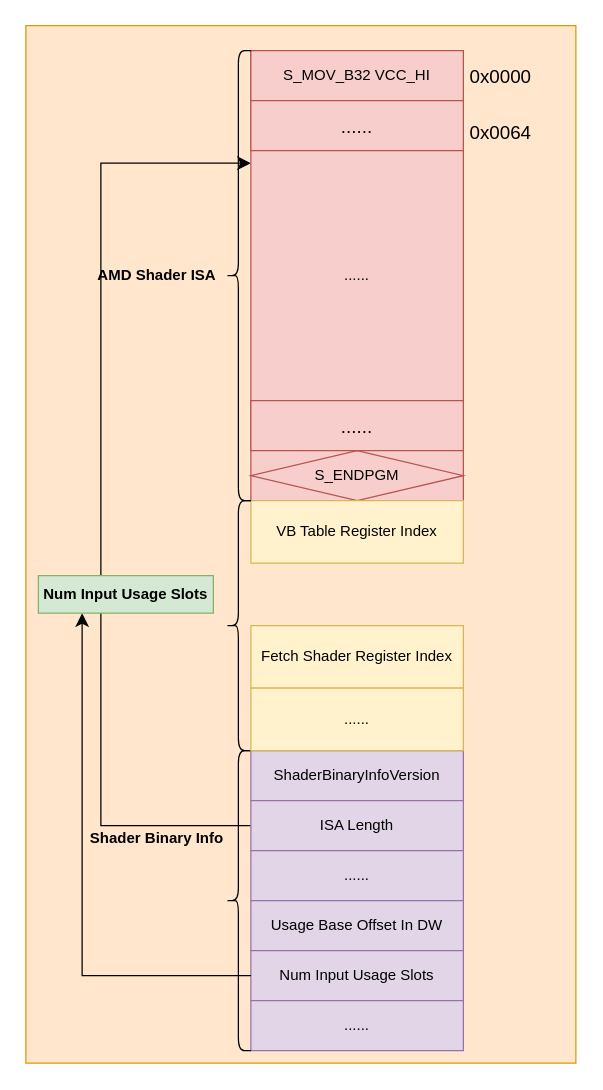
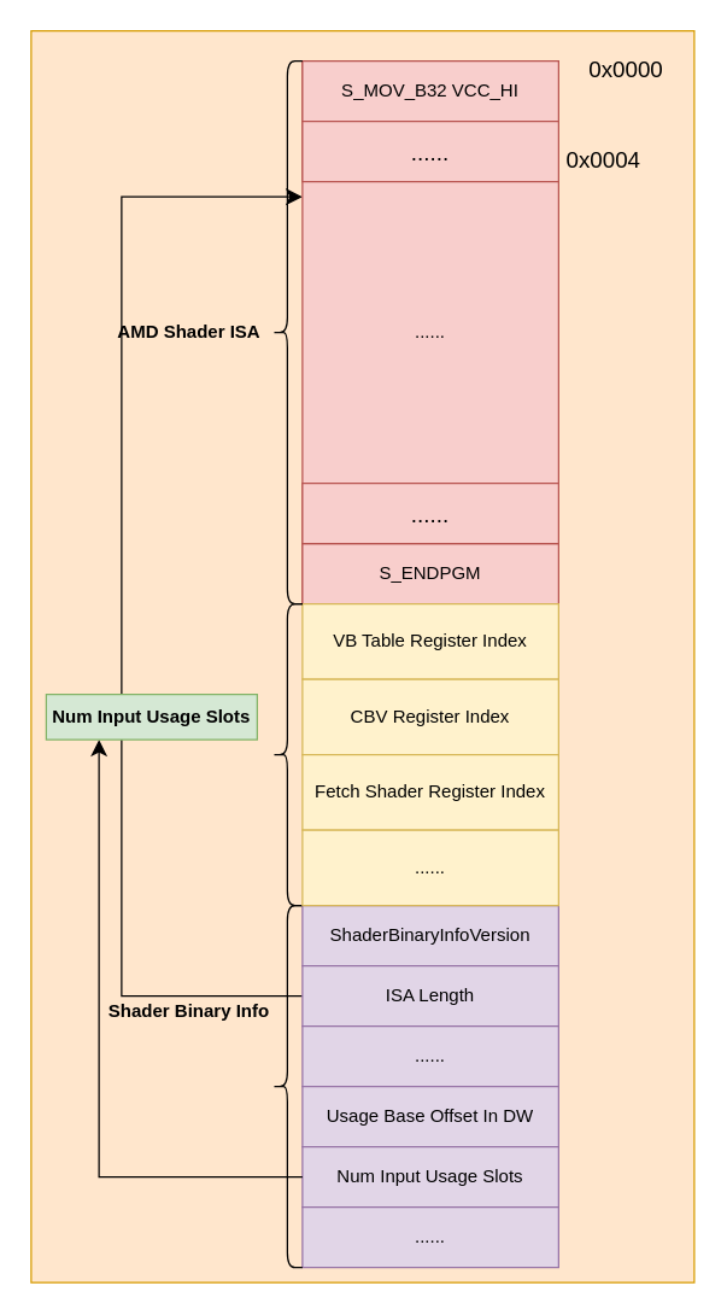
- <mxCell id="6" value="0x0000" style="text;html=1;align=center;verticalAlign=middle;whiteSpace=wrap;rounded=0;fontSize=15;" vertex="1" parent="1"><mxGeometry x="370" y="45" width="60" height="30" as="geometry" /></mxCell>
+ <mxCell id="6" value="0x0000" style="text;html=1;align=center;verticalAlign=middle;whiteSpace=wrap;rounded=0;fontSize=15;" vertex="1" parent="1"><mxGeometry x="385" y="30" width="60" height="30" as="geometry" /></mxCell>
- <mxCell id="21" value="0x0064" style="text;html=1;align=center;verticalAlign=middle;whiteSpace=wrap;rounded=0;fontSize=15;" vertex="1" parent="1"><mxGeometry x="370" y="90" width="60" height="30" as="geometry" /></mxCell>
+ <mxCell id="21" value="0x0004" style="text;html=1;align=center;verticalAlign=middle;whiteSpace=wrap;rounded=0;fontSize=15;" vertex="1" parent="1"><mxGeometry x="370" y="90" width="60" height="30" as="geometry" /></mxCell>
- <mxCell id="7" value="S_ENDPGM" style="rhombus;whiteSpace=wrap;html=1;fontSize=12;fillColor=#f8cecc;strokeColor=#b85450;" vertex="1" parent="1"><mxGeometry x="200" y="360" width="170" height="40" as="geometry" /></mxCell>
+ <mxCell id="7" value="S_ENDPGM" style="rounded=0;whiteSpace=wrap;html=1;fontSize=12;fillColor=#f8cecc;strokeColor=#b85450;" vertex="1" parent="1"><mxGeometry x="200" y="360" width="170" height="40" as="geometry" /></mxCell>
+ <mxCell id="9" value="CBV Register Index" style="rounded=0;whiteSpace=wrap;html=1;fillColor=#fff2cc;strokeColor=#d6b656;" vertex="1" parent="1"><mxGeometry x="200" y="450" width="170" height="50" as="geometry" /></mxCell>
